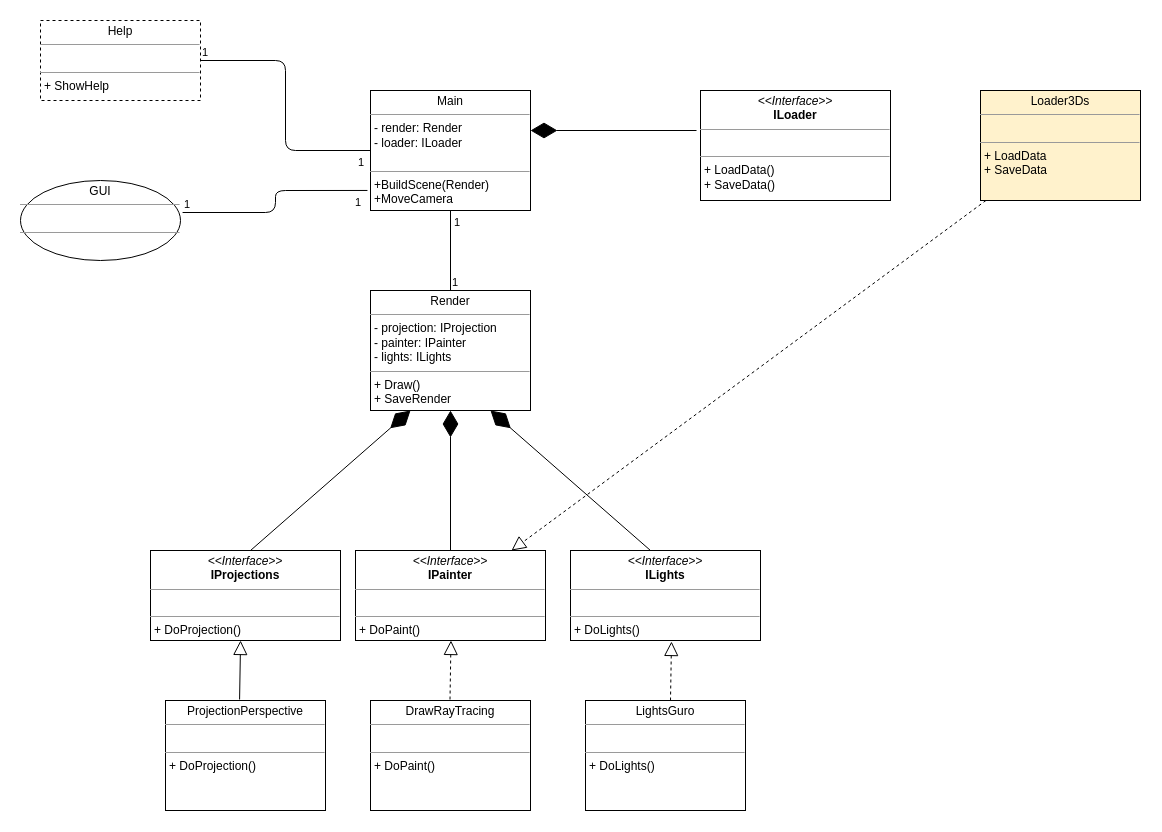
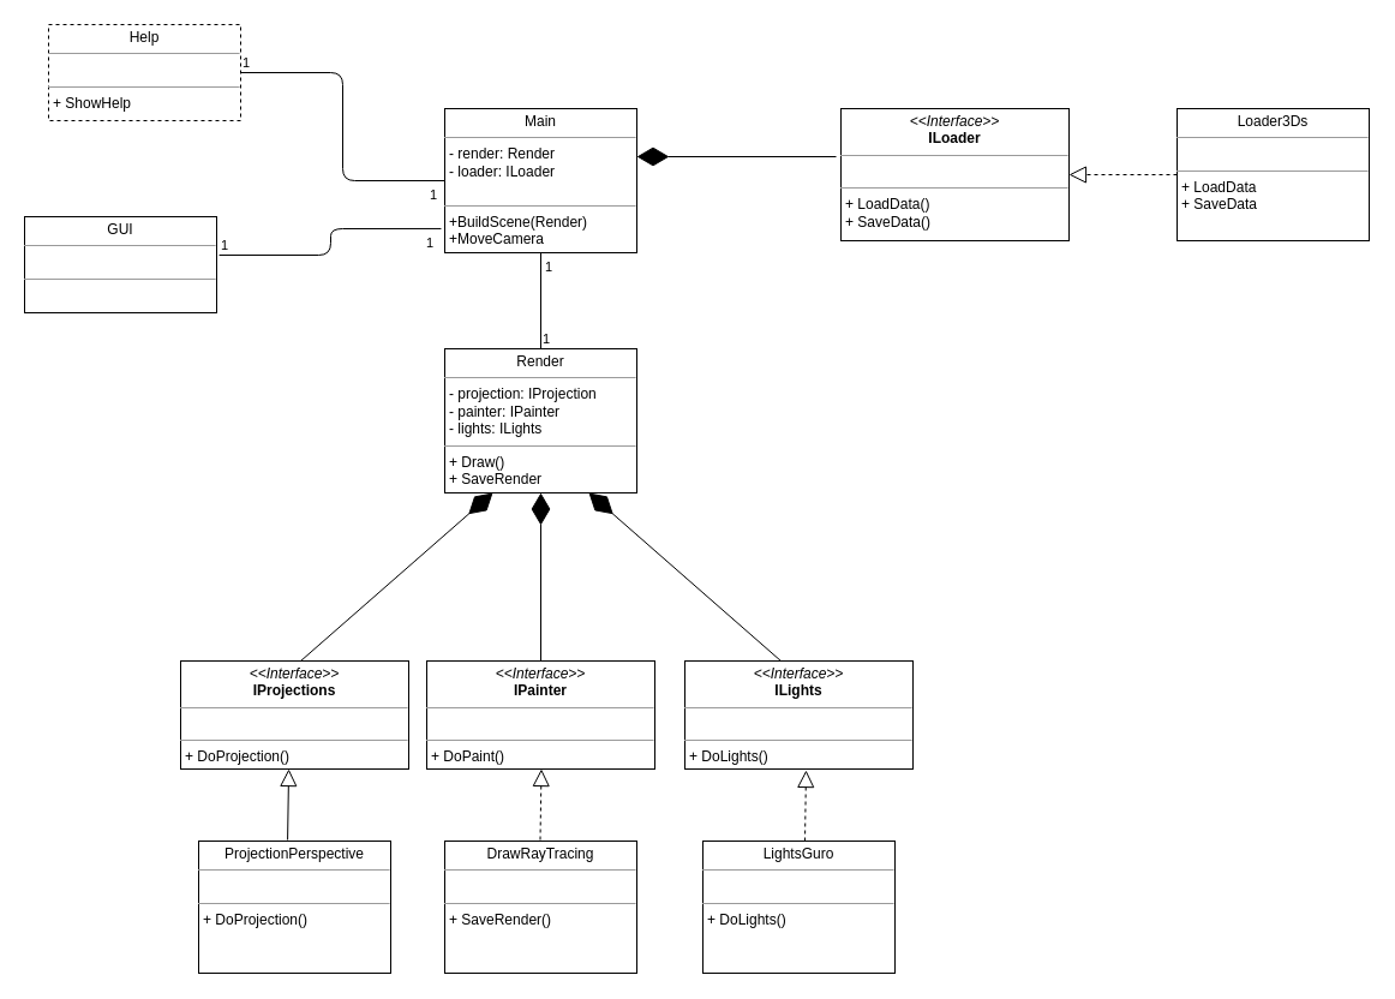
- <mxCell id="21" value="&lt;p style=&quot;margin: 0px ; margin-top: 4px ; text-align: center&quot;&gt;Loader3Ds&lt;br&gt;&lt;/p&gt;&lt;hr size=&quot;1&quot;&gt;&lt;br&gt;&lt;hr size=&quot;1&quot;&gt;&lt;p style=&quot;margin: 0px ; margin-left: 4px&quot;&gt;+ LoadData&lt;/p&gt;&lt;p style=&quot;margin: 0px ; margin-left: 4px&quot;&gt;+ SaveData&lt;br&gt;&lt;/p&gt;" style="verticalAlign=top;align=left;overflow=fill;fontSize=12;fontFamily=Helvetica;html=1;fillColor=#fff2cc;" vertex="1" parent="1"><mxGeometry x="980" y="90" width="160" height="110" as="geometry" /></mxCell>
+ <mxCell id="21" value="&lt;p style=&quot;margin: 0px ; margin-top: 4px ; text-align: center&quot;&gt;Loader3Ds&lt;br&gt;&lt;/p&gt;&lt;hr size=&quot;1&quot;&gt;&lt;br&gt;&lt;hr size=&quot;1&quot;&gt;&lt;p style=&quot;margin: 0px ; margin-left: 4px&quot;&gt;+ LoadData&lt;/p&gt;&lt;p style=&quot;margin: 0px ; margin-left: 4px&quot;&gt;+ SaveData&lt;br&gt;&lt;/p&gt;" style="verticalAlign=top;align=left;overflow=fill;fontSize=12;fontFamily=Helvetica;html=1;" vertex="1" parent="1"><mxGeometry x="980" y="90" width="160" height="110" as="geometry" /></mxCell>
- <mxCell id="27" value="&lt;p style=&quot;margin: 0px ; margin-top: 4px ; text-align: center&quot;&gt;GUI&lt;br&gt;&lt;/p&gt;&lt;hr size=&quot;1&quot;&gt;&lt;br&gt;&lt;hr size=&quot;1&quot;&gt;&lt;p style=&quot;margin: 0px ; margin-left: 4px&quot;&gt;&lt;br&gt;&lt;/p&gt;" style="ellipse;verticalAlign=top;align=left;overflow=fill;fontSize=12;fontFamily=Helvetica;html=1;" vertex="1" parent="1"><mxGeometry x="20" y="180" width="160" height="80" as="geometry" /></mxCell>
+ <mxCell id="27" value="&lt;p style=&quot;margin: 0px ; margin-top: 4px ; text-align: center&quot;&gt;GUI&lt;br&gt;&lt;/p&gt;&lt;hr size=&quot;1&quot;&gt;&lt;br&gt;&lt;hr size=&quot;1&quot;&gt;&lt;p style=&quot;margin: 0px ; margin-left: 4px&quot;&gt;&lt;br&gt;&lt;/p&gt;" style="verticalAlign=top;align=left;overflow=fill;fontSize=12;fontFamily=Helvetica;html=1;" vertex="1" parent="1"><mxGeometry x="20" y="180" width="160" height="80" as="geometry" /></mxCell>
- <mxCell id="22" value="" style="endArrow=block;dashed=1;endFill=0;endSize=12;html=1;" edge="1" parent="1" source="21" target="7"><mxGeometry width="160" relative="1" as="geometry"><mxPoint x="965" y="269.01" as="sourcePoint" /><mxPoint x="965.98" y="210" as="targetPoint" /></mxGeometry></mxCell>
+ <mxCell id="22" value="" style="endArrow=block;dashed=1;endFill=0;endSize=12;html=1;entryX=1;entryY=0.5;entryDx=0;entryDy=0;" edge="1" parent="1" source="21" target="20"><mxGeometry width="160" relative="1" as="geometry"><mxPoint x="965" y="269.01" as="sourcePoint" /><mxPoint x="965.98" y="210" as="targetPoint" /></mxGeometry></mxCell>
- <mxCell id="10" value="&lt;p style=&quot;margin: 0px ; margin-top: 4px ; text-align: center&quot;&gt;DrawRayTracing&lt;br&gt;&lt;/p&gt;&lt;hr size=&quot;1&quot;&gt;&lt;br&gt;&lt;hr size=&quot;1&quot;&gt;&lt;p style=&quot;margin: 0px ; margin-left: 4px&quot;&gt;+ DoPaint()&lt;/p&gt;" style="verticalAlign=top;align=left;overflow=fill;fontSize=12;fontFamily=Helvetica;html=1;" vertex="1" parent="1"><mxGeometry x="370" y="700" width="160" height="110" as="geometry" /></mxCell>
+ <mxCell id="10" value="&lt;p style=&quot;margin: 0px ; margin-top: 4px ; text-align: center&quot;&gt;DrawRayTracing&lt;br&gt;&lt;/p&gt;&lt;hr size=&quot;1&quot;&gt;&lt;br&gt;&lt;hr size=&quot;1&quot;&gt;&lt;p style=&quot;margin: 0px ; margin-left: 4px&quot;&gt;+ SaveRender()&lt;/p&gt;" style="verticalAlign=top;align=left;overflow=fill;fontSize=12;fontFamily=Helvetica;html=1;" vertex="1" parent="1"><mxGeometry x="370" y="700" width="160" height="110" as="geometry" /></mxCell>
